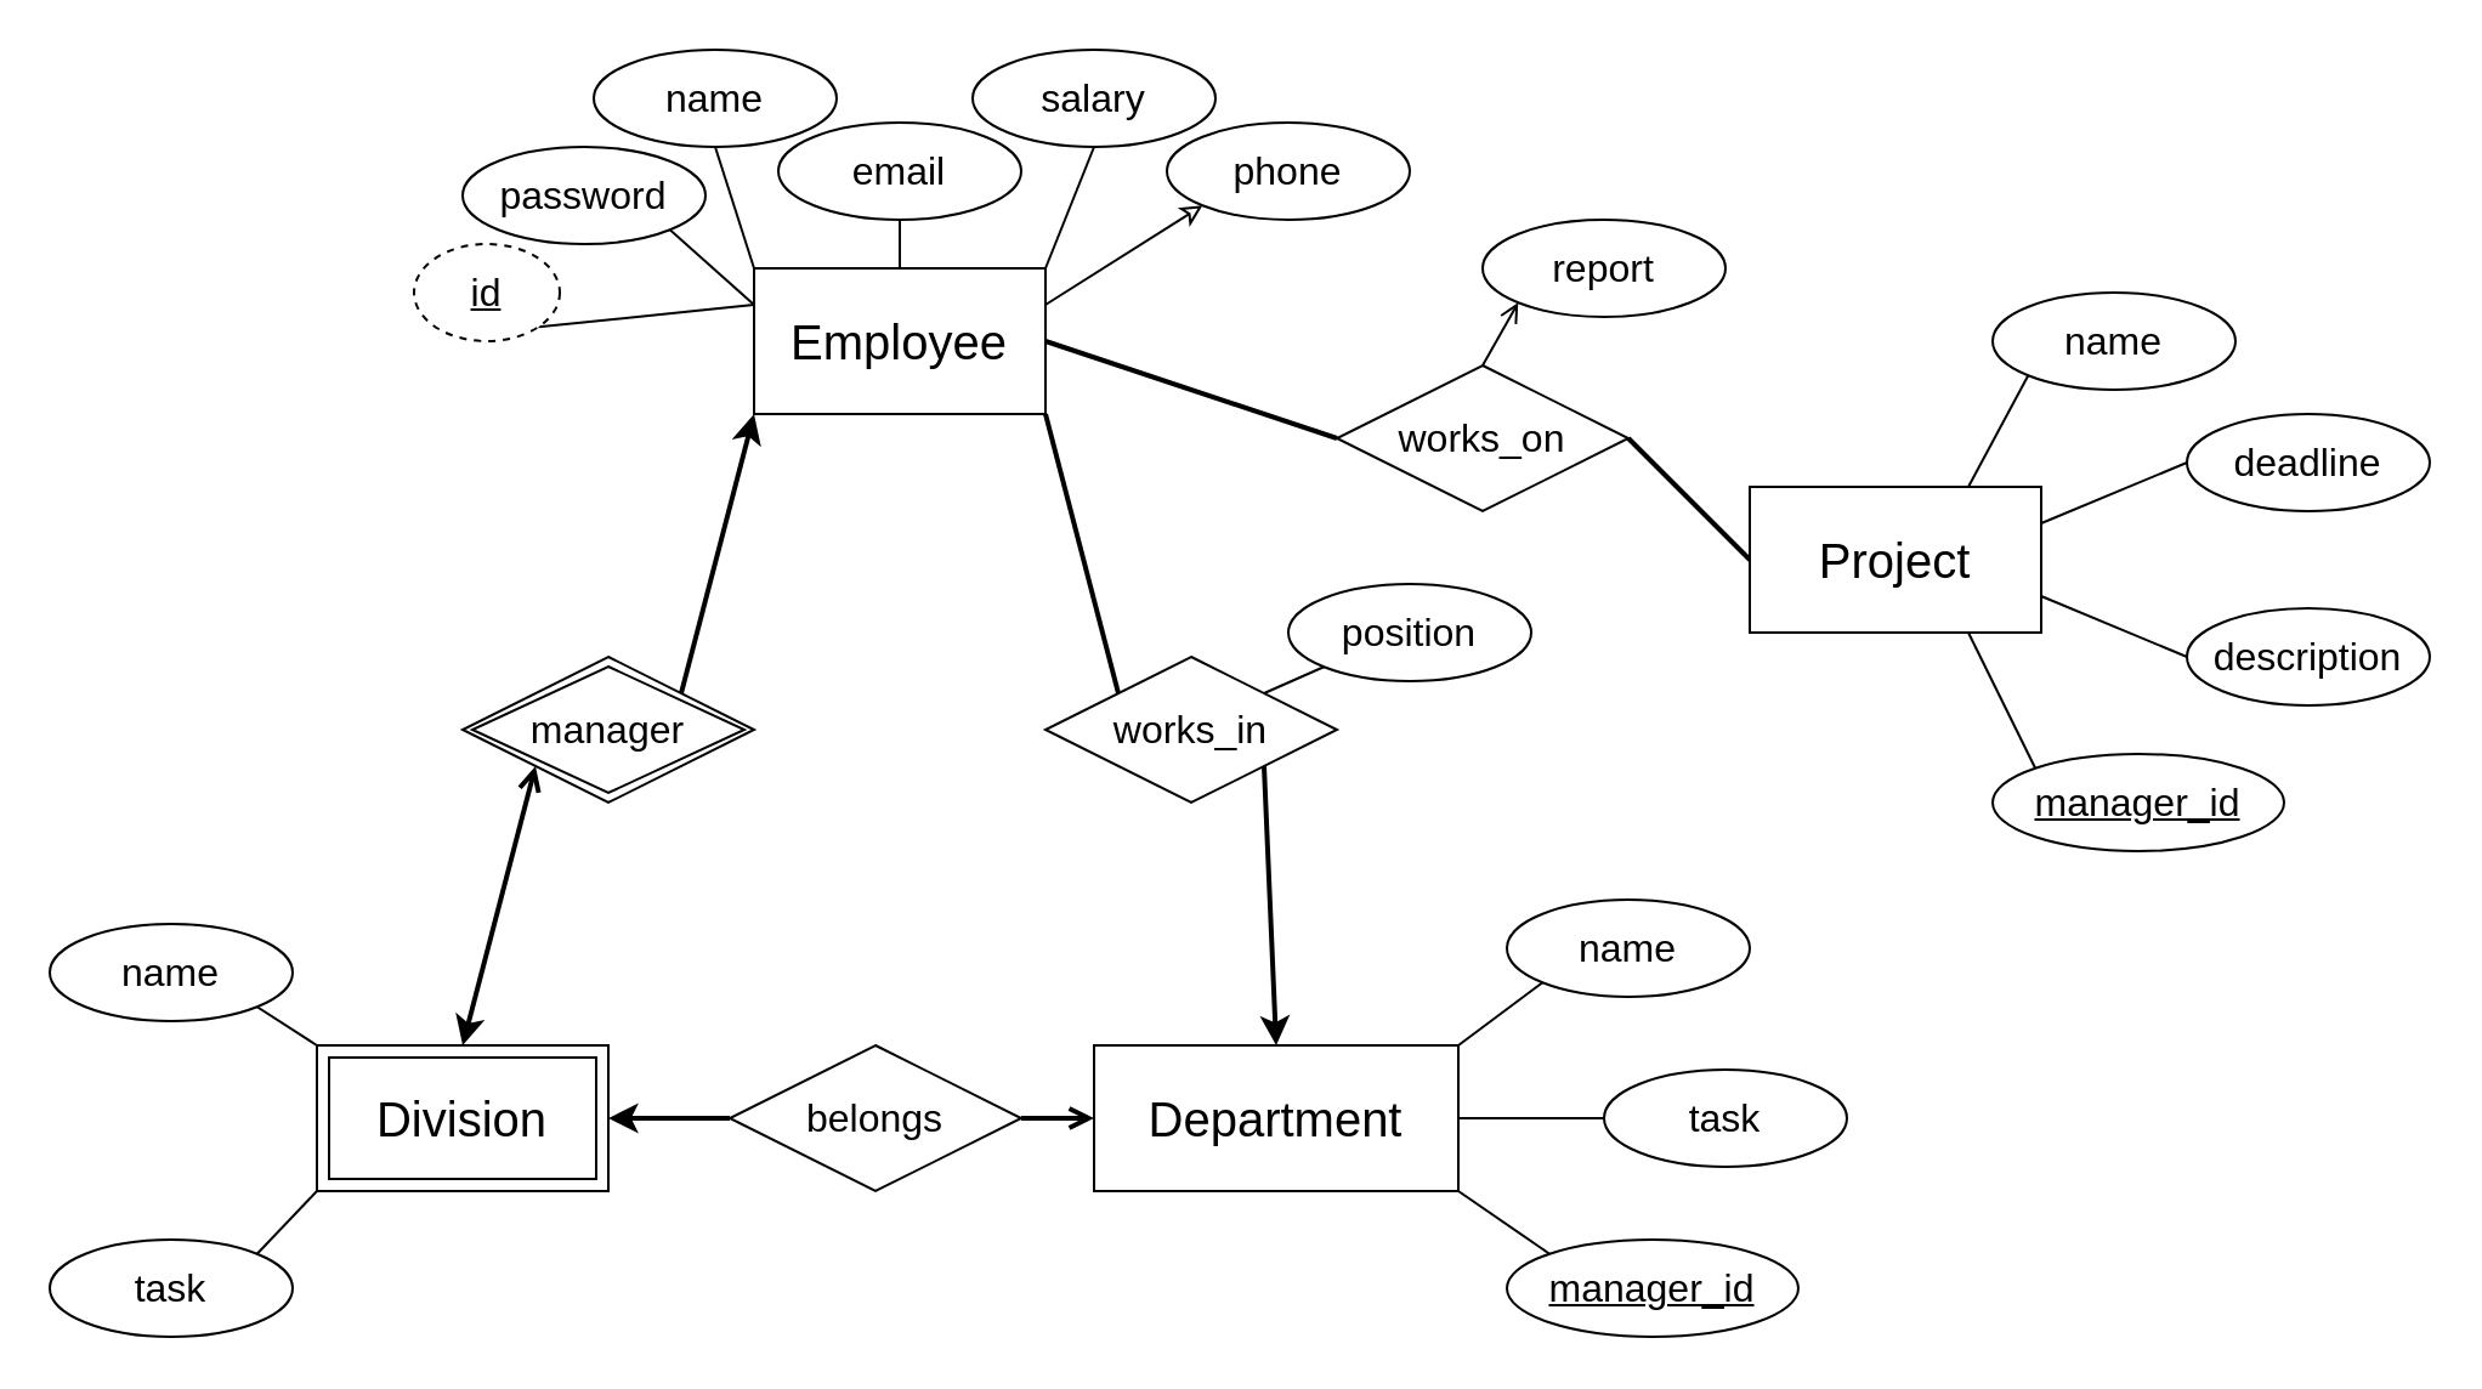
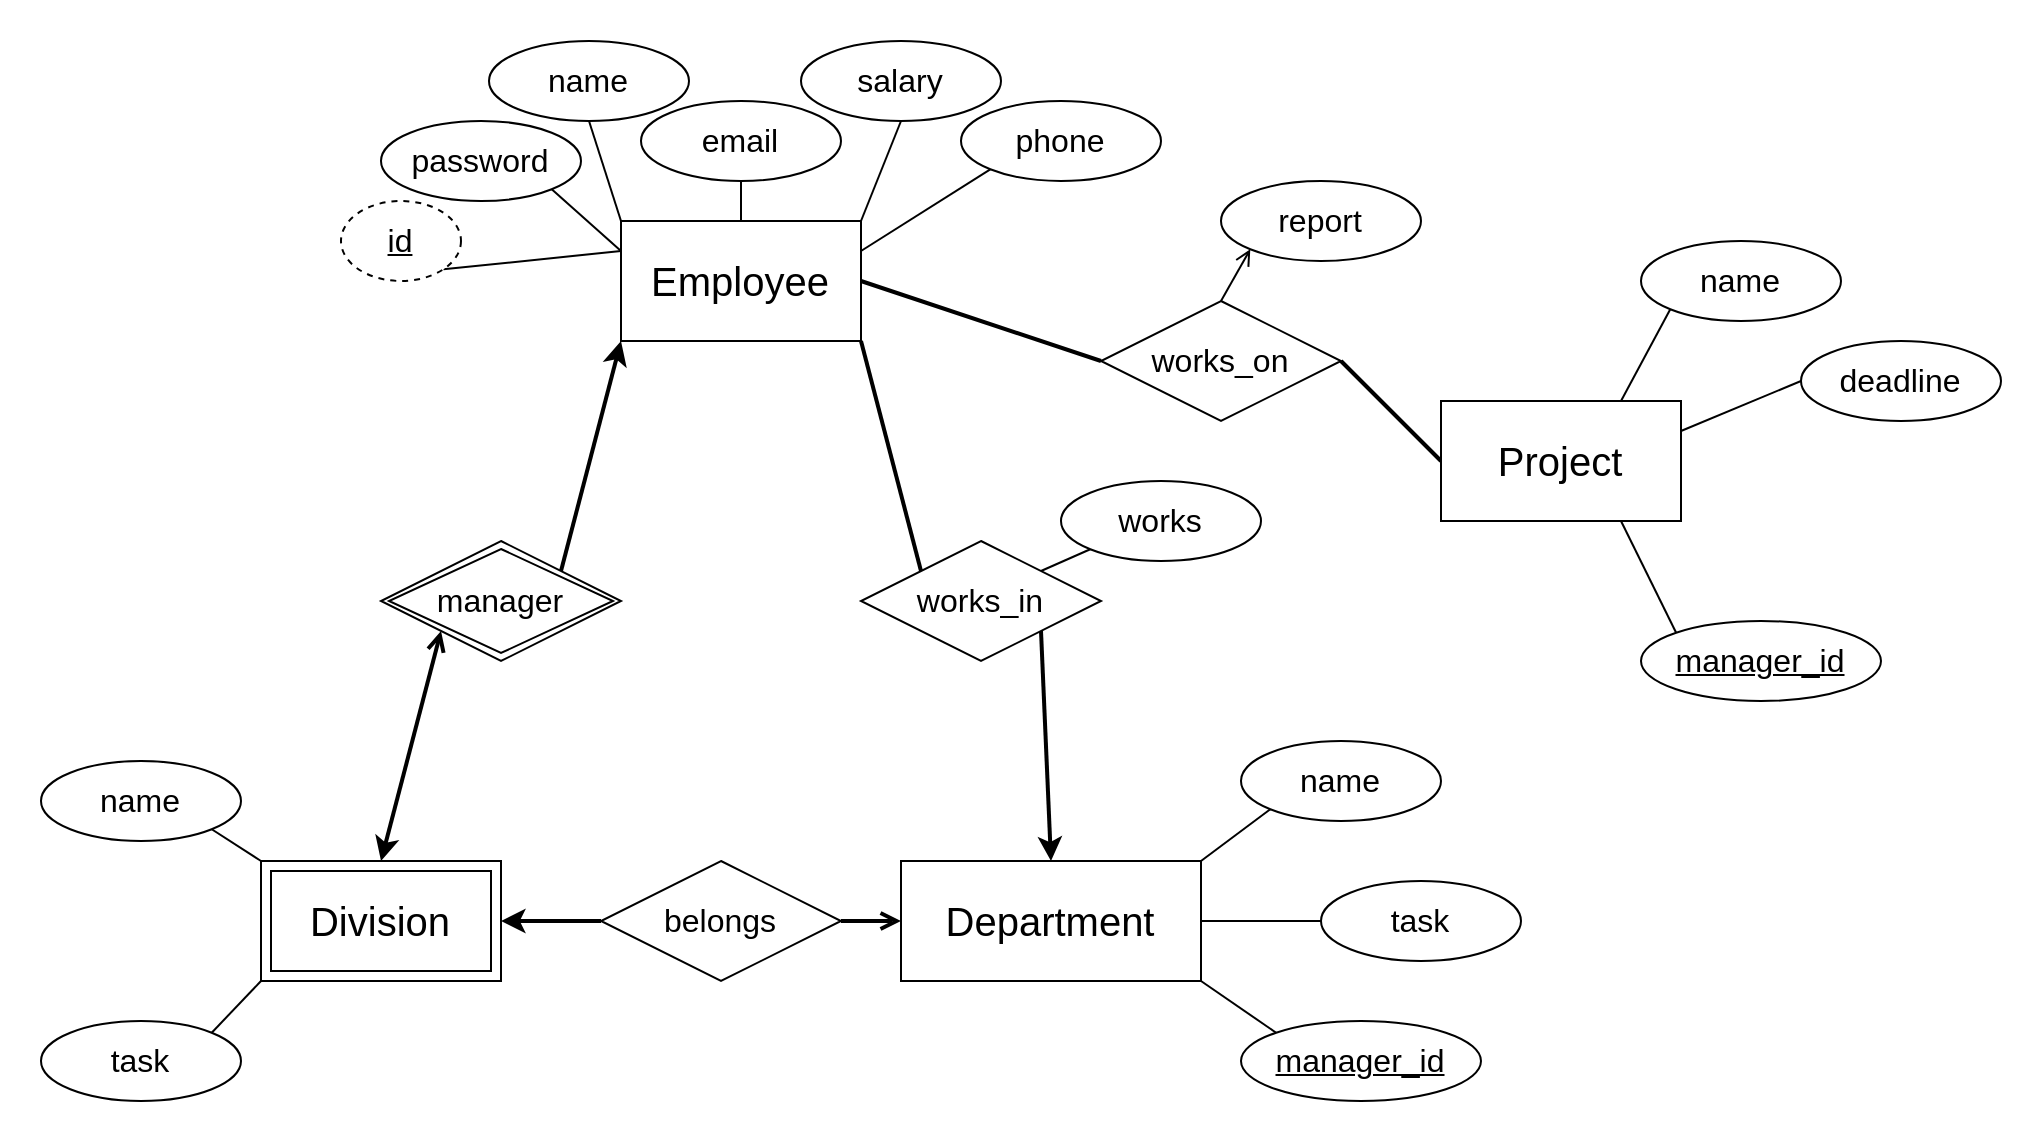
- <mxCell id="2" style="rounded=0;orthogonalLoop=1;jettySize=auto;html=1;exitX=1;exitY=0.25;exitDx=0;exitDy=0;entryX=0;entryY=1;entryDx=0;entryDy=0;endArrow=classic;endFill=0;" edge="1" parent="1" source="4" target="27"><mxGeometry relative="1" as="geometry" /></mxCell>
+ <mxCell id="2" style="rounded=0;orthogonalLoop=1;jettySize=auto;html=1;exitX=1;exitY=0.25;exitDx=0;exitDy=0;entryX=0;entryY=1;entryDx=0;entryDy=0;endArrow=none;endFill=0;" edge="1" parent="1" source="4" target="27"><mxGeometry relative="1" as="geometry" /></mxCell>
- <mxCell id="44" style="rounded=0;orthogonalLoop=1;jettySize=auto;html=1;exitX=1;exitY=0.75;exitDx=0;exitDy=0;entryX=0;entryY=0.5;entryDx=0;entryDy=0;endArrow=none;endFill=0;" edge="1" parent="1" source="46" target="50"><mxGeometry relative="1" as="geometry" /></mxCell>
- <mxCell id="28" value="&lt;span style=&quot;font-size: 16px;&quot;&gt;position&lt;/span&gt;" style="ellipse;whiteSpace=wrap;html=1;align=center;" vertex="1" parent="1"><mxGeometry x="530" y="240" width="100" height="40" as="geometry" /></mxCell>
+ <mxCell id="28" value="&lt;span style=&quot;font-size: 16px;&quot;&gt;works&lt;/span&gt;" style="ellipse;whiteSpace=wrap;html=1;align=center;" vertex="1" parent="1"><mxGeometry x="530" y="240" width="100" height="40" as="geometry" /></mxCell>
- <mxCell id="50" value="&lt;font style=&quot;font-size: 16px;&quot;&gt;description&lt;/font&gt;" style="ellipse;whiteSpace=wrap;html=1;align=center;" vertex="1" parent="1"><mxGeometry x="900" y="250" width="100" height="40" as="geometry" /></mxCell>
